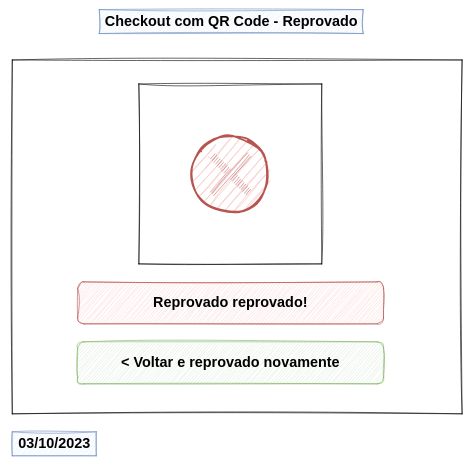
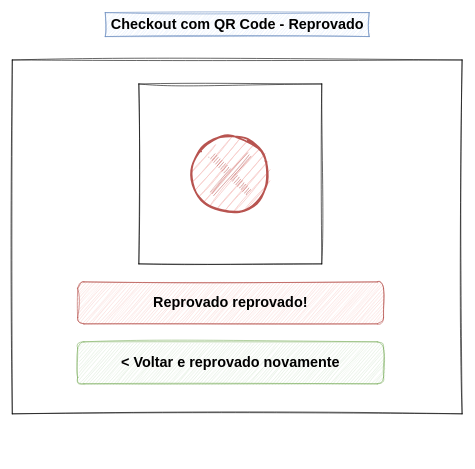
- <mxCell id="3" value="&lt;font style=&quot;font-size: 24px;&quot;&gt;&lt;b&gt;Checkout com QR Code - Reprovado&lt;/b&gt;&lt;/font&gt;" style="text;html=1;align=center;verticalAlign=middle;resizable=0;points=[];autosize=1;strokeColor=#6c8ebf;fillColor=#dae8fc;fontSize=12;fontFamily=Helvetica;sketch=1;curveFitting=1;jiggle=2;" parent="1" vertex="1"><mxGeometry x="165" y="15" width="440" height="40" as="geometry" /></mxCell>
+ <mxCell id="3" value="&lt;font style=&quot;font-size: 24px;&quot;&gt;&lt;b&gt;Checkout com QR Code - Reprovado&lt;/b&gt;&lt;/font&gt;" style="text;html=1;align=center;verticalAlign=middle;resizable=0;points=[];autosize=1;strokeColor=#6c8ebf;fillColor=#dae8fc;fontSize=12;fontFamily=Helvetica;sketch=1;curveFitting=1;jiggle=2;" parent="1" vertex="1"><mxGeometry x="175" y="20" width="440" height="40" as="geometry" /></mxCell>
- <mxCell id="4" value="&lt;font size=&quot;1&quot; style=&quot;&quot;&gt;&lt;b style=&quot;font-size: 24px;&quot;&gt;03/10/2023&lt;/b&gt;&lt;/font&gt;" style="text;html=1;align=center;verticalAlign=middle;resizable=0;points=[];autosize=1;strokeColor=#6c8ebf;fillColor=#dae8fc;fontSize=12;fontFamily=Helvetica;sketch=1;curveFitting=1;jiggle=2;" parent="1" vertex="1"><mxGeometry x="20" y="719" width="140" height="40" as="geometry" /></mxCell>
